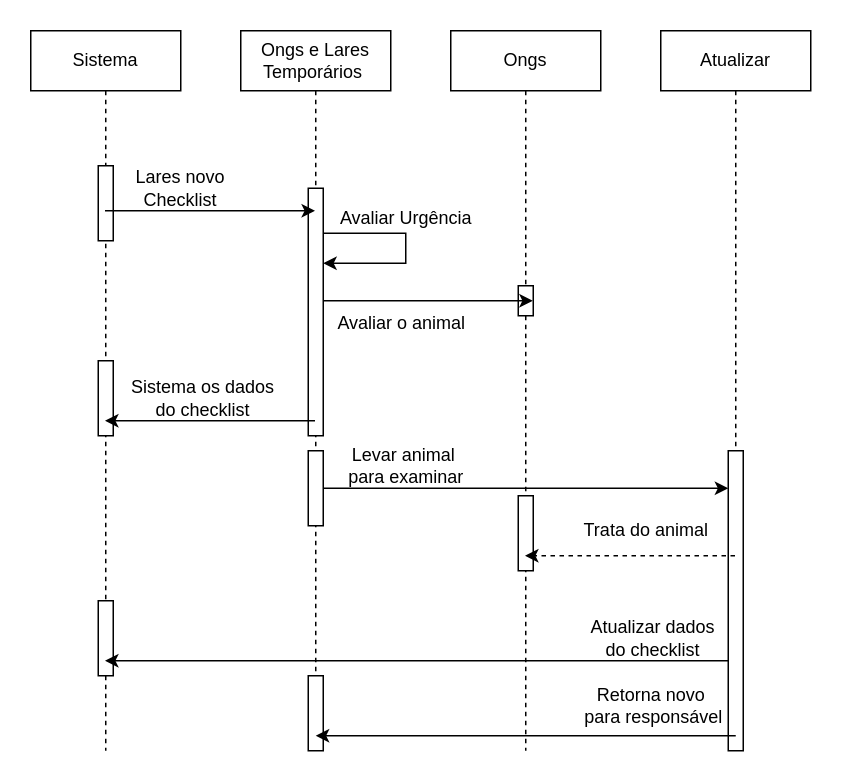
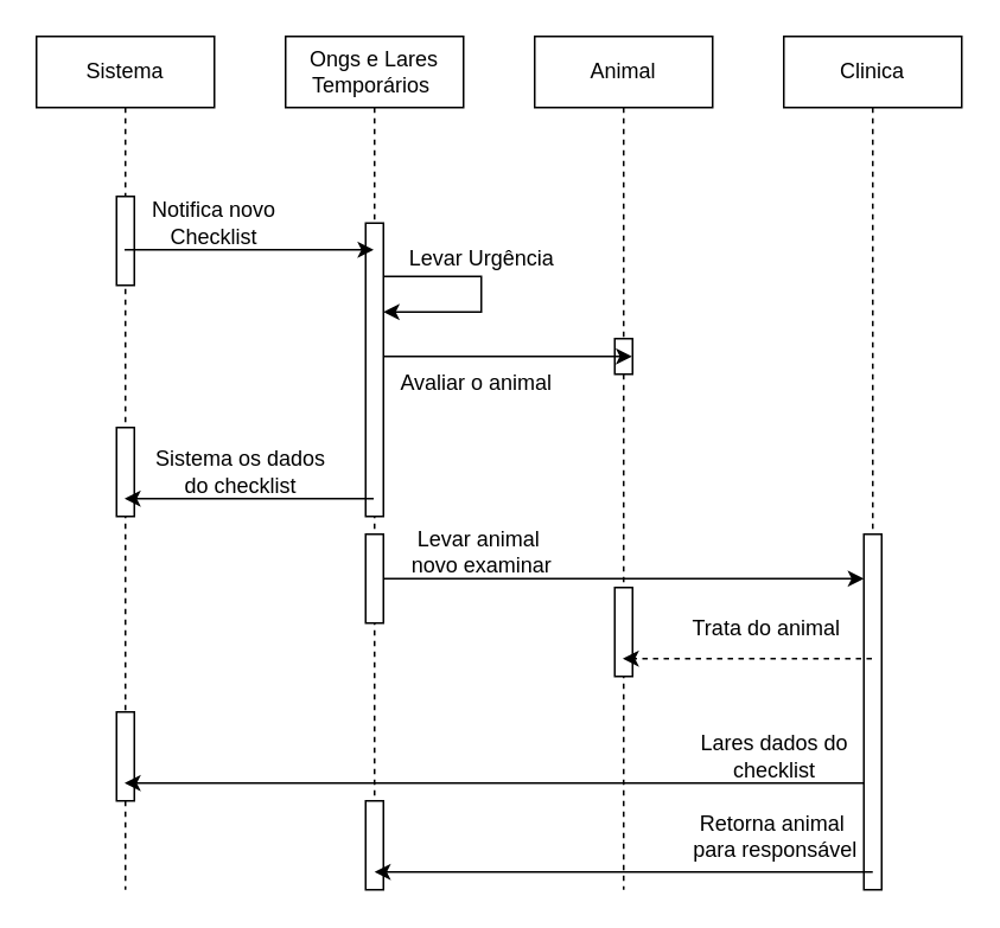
- <mxCell id="5" value="Ongs" style="shape=umlLifeline;perimeter=lifelinePerimeter;whiteSpace=wrap;html=1;container=0;dropTarget=0;collapsible=0;recursiveResize=0;outlineConnect=0;portConstraint=eastwest;newEdgeStyle={&quot;edgeStyle&quot;:&quot;elbowEdgeStyle&quot;,&quot;elbow&quot;:&quot;vertical&quot;,&quot;curved&quot;:0,&quot;rounded&quot;:0};" vertex="1" parent="1"><mxGeometry x="300" y="20" width="100" height="480" as="geometry" /></mxCell>
+ <mxCell id="5" value="Animal" style="shape=umlLifeline;perimeter=lifelinePerimeter;whiteSpace=wrap;html=1;container=0;dropTarget=0;collapsible=0;recursiveResize=0;outlineConnect=0;portConstraint=eastwest;newEdgeStyle={&quot;edgeStyle&quot;:&quot;elbowEdgeStyle&quot;,&quot;elbow&quot;:&quot;vertical&quot;,&quot;curved&quot;:0,&quot;rounded&quot;:0};" vertex="1" parent="1"><mxGeometry x="300" y="20" width="100" height="480" as="geometry" /></mxCell>
- <mxCell id="18" value="Atualizar" style="shape=umlLifeline;perimeter=lifelinePerimeter;whiteSpace=wrap;html=1;container=0;dropTarget=0;collapsible=0;recursiveResize=0;outlineConnect=0;portConstraint=eastwest;newEdgeStyle={&quot;edgeStyle&quot;:&quot;elbowEdgeStyle&quot;,&quot;elbow&quot;:&quot;vertical&quot;,&quot;curved&quot;:0,&quot;rounded&quot;:0};" vertex="1" parent="1"><mxGeometry x="440" y="20" width="100" height="480" as="geometry" /></mxCell>
+ <mxCell id="18" value="Clinica" style="shape=umlLifeline;perimeter=lifelinePerimeter;whiteSpace=wrap;html=1;container=0;dropTarget=0;collapsible=0;recursiveResize=0;outlineConnect=0;portConstraint=eastwest;newEdgeStyle={&quot;edgeStyle&quot;:&quot;elbowEdgeStyle&quot;,&quot;elbow&quot;:&quot;vertical&quot;,&quot;curved&quot;:0,&quot;rounded&quot;:0};" vertex="1" parent="1"><mxGeometry x="440" y="20" width="100" height="480" as="geometry" /></mxCell>
- <mxCell id="13" value="Lares novo Checklist" style="text;html=1;align=center;verticalAlign=middle;whiteSpace=wrap;rounded=0;" vertex="1" parent="1"><mxGeometry x="80" y="110" width="80" height="30" as="geometry" /></mxCell>
+ <mxCell id="13" value="Notifica novo Checklist" style="text;html=1;align=center;verticalAlign=middle;whiteSpace=wrap;rounded=0;" vertex="1" parent="1"><mxGeometry x="80" y="110" width="80" height="30" as="geometry" /></mxCell>
- <mxCell id="15" value="Avaliar Urgência" style="text;html=1;align=center;verticalAlign=middle;resizable=0;points=[];autosize=1;strokeColor=none;fillColor=none;" vertex="1" parent="1"><mxGeometry x="215" y="130" width="110" height="30" as="geometry" /></mxCell>
+ <mxCell id="15" value="Levar Urgência" style="text;html=1;align=center;verticalAlign=middle;resizable=0;points=[];autosize=1;strokeColor=none;fillColor=none;" vertex="1" parent="1"><mxGeometry x="215" y="130" width="110" height="30" as="geometry" /></mxCell>
- <mxCell id="26" value="Levar animal&amp;nbsp;&lt;div&gt;para examinar&lt;/div&gt;" style="text;html=1;align=center;verticalAlign=middle;resizable=0;points=[];autosize=1;strokeColor=none;fillColor=none;" vertex="1" parent="1"><mxGeometry x="220" y="290" width="100" height="40" as="geometry" /></mxCell>
+ <mxCell id="26" value="Levar animal&amp;nbsp;&lt;div&gt;novo examinar&lt;/div&gt;" style="text;html=1;align=center;verticalAlign=middle;resizable=0;points=[];autosize=1;strokeColor=none;fillColor=none;" vertex="1" parent="1"><mxGeometry x="220" y="290" width="100" height="40" as="geometry" /></mxCell>
- <mxCell id="32" value="Atualizar dados do checklist" style="text;html=1;align=center;verticalAlign=middle;whiteSpace=wrap;rounded=0;" vertex="1" parent="1"><mxGeometry x="390" y="410" width="90" height="30" as="geometry" /></mxCell>
+ <mxCell id="32" value="Lares dados do checklist" style="text;html=1;align=center;verticalAlign=middle;whiteSpace=wrap;rounded=0;" vertex="1" parent="1"><mxGeometry x="390" y="410" width="90" height="30" as="geometry" /></mxCell>
- <mxCell id="30" value="Retorna novo&amp;nbsp;&lt;div&gt;para responsável&lt;/div&gt;" style="text;html=1;align=center;verticalAlign=middle;resizable=0;points=[];autosize=1;strokeColor=none;fillColor=none;" vertex="1" parent="1"><mxGeometry x="375" y="450" width="120" height="40" as="geometry" /></mxCell>
+ <mxCell id="30" value="Retorna animal&amp;nbsp;&lt;div&gt;para responsável&lt;/div&gt;" style="text;html=1;align=center;verticalAlign=middle;resizable=0;points=[];autosize=1;strokeColor=none;fillColor=none;" vertex="1" parent="1"><mxGeometry x="375" y="450" width="120" height="40" as="geometry" /></mxCell>
